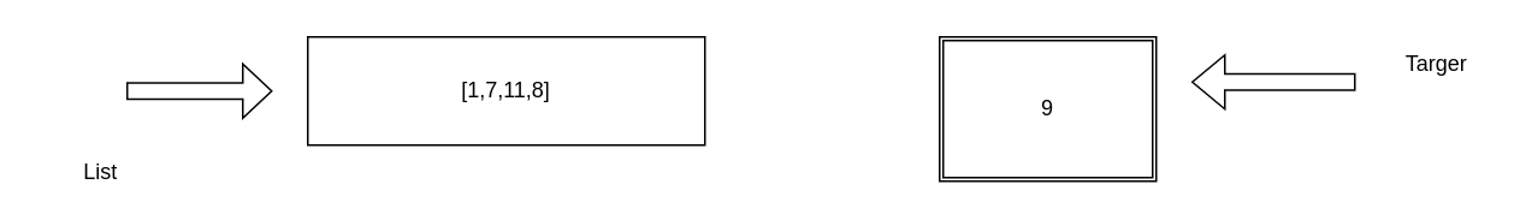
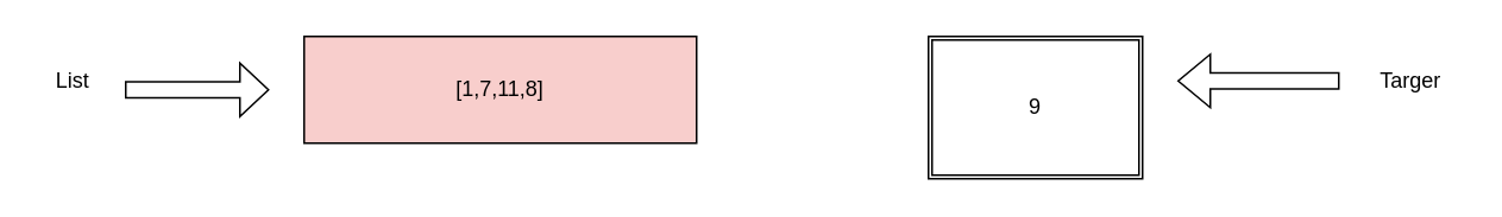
- <mxCell id="4" value="Targer" style="text;html=1;align=center;verticalAlign=middle;resizable=0;points=[];autosize=1;strokeColor=none;fillColor=none;" vertex="1" parent="1"><mxGeometry x="765" y="20" width="60" height="30" as="geometry" /></mxCell>
+ <mxCell id="4" value="Targer" style="text;html=1;align=center;verticalAlign=middle;resizable=0;points=[];autosize=1;strokeColor=none;fillColor=none;" vertex="1" parent="1"><mxGeometry x="760" y="30" width="60" height="30" as="geometry" /></mxCell>
- <mxCell id="2" value="[1,7,11,8]" style="rounded=0;whiteSpace=wrap;html=1;" vertex="1" parent="1"><mxGeometry x="170" y="20" width="220" height="60" as="geometry" /></mxCell>
+ <mxCell id="2" value="[1,7,11,8]" style="rounded=0;whiteSpace=wrap;html=1;fillColor=#f8cecc;" vertex="1" parent="1"><mxGeometry x="170" y="20" width="220" height="60" as="geometry" /></mxCell>
- <mxCell id="3" value="List" style="text;html=1;align=center;verticalAlign=middle;resizable=0;points=[];autosize=1;strokeColor=none;fillColor=none;" vertex="1" parent="1"><mxGeometry x="35" y="80" width="40" height="30" as="geometry" /></mxCell>
+ <mxCell id="3" value="List" style="text;html=1;align=center;verticalAlign=middle;resizable=0;points=[];autosize=1;strokeColor=none;fillColor=none;" vertex="1" parent="1"><mxGeometry x="20" y="30" width="40" height="30" as="geometry" /></mxCell>
